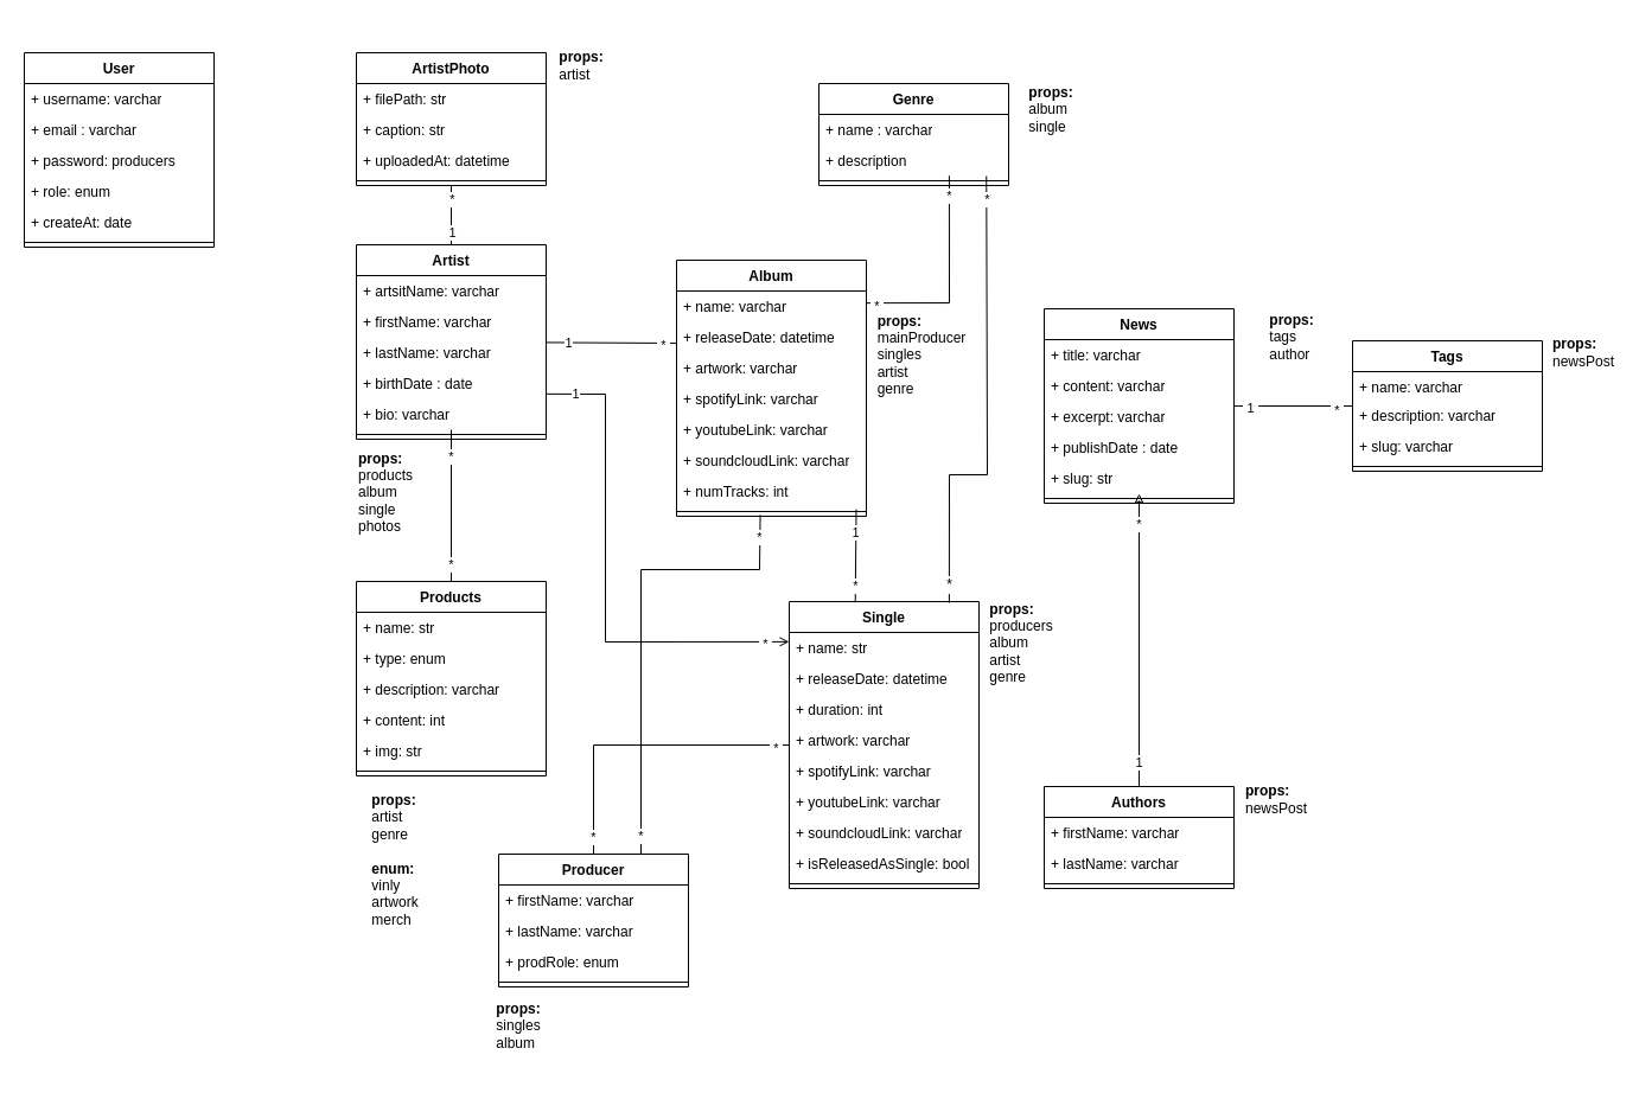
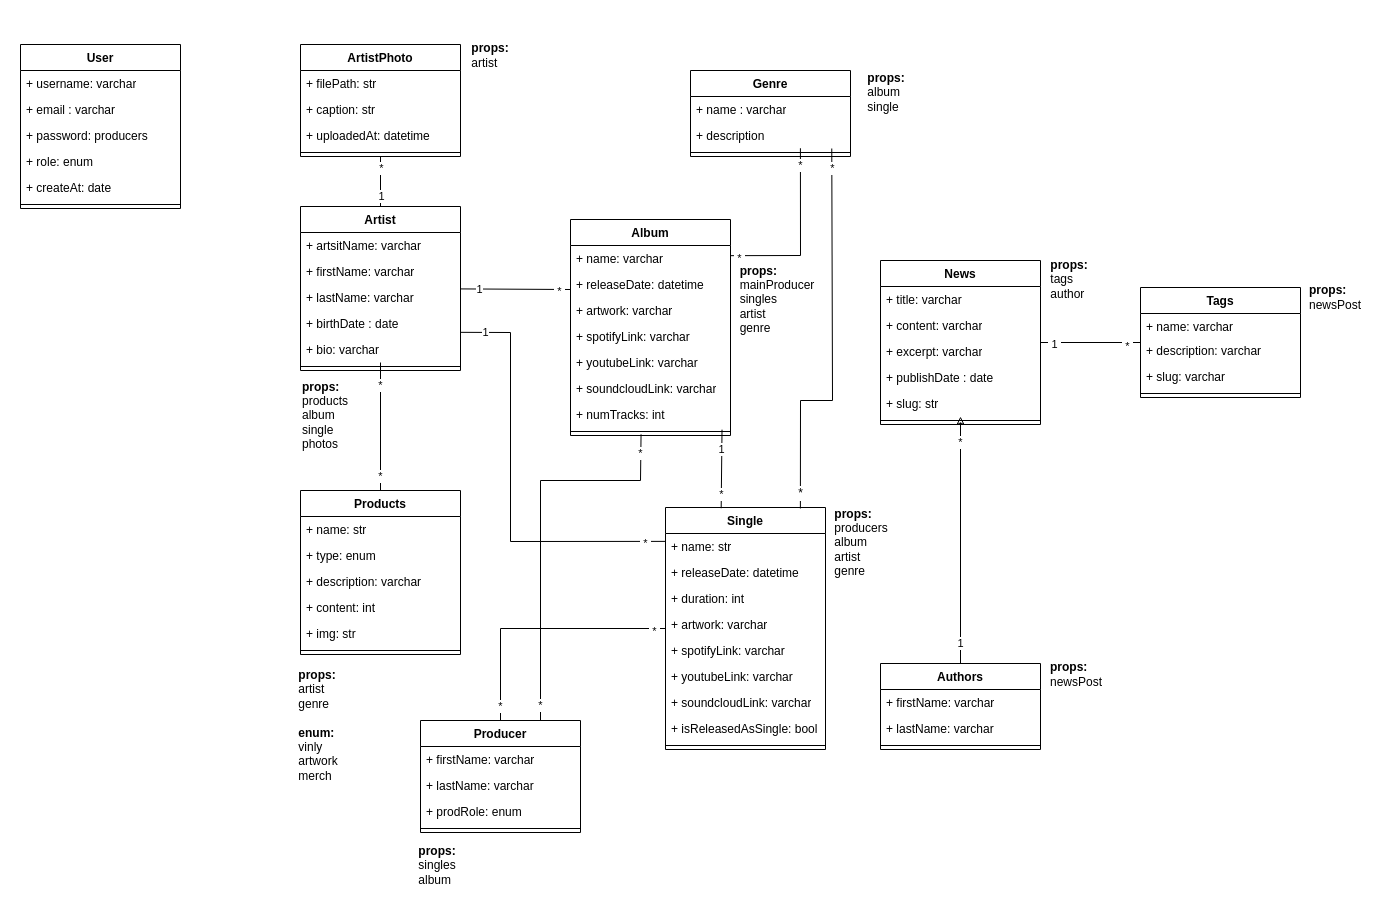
- <mxCell id="113" value="&lt;div align=&quot;left&quot;&gt;&lt;b&gt;props:&lt;/b&gt;&lt;br&gt;&lt;/div&gt;&lt;div align=&quot;left&quot;&gt;tags&lt;/div&gt;&lt;div align=&quot;left&quot;&gt;author&lt;br&gt;&lt;/div&gt;" style="text;strokeColor=none;align=center;fillColor=none;html=1;verticalAlign=middle;whiteSpace=wrap;rounded=0;" parent="1" vertex="1"><mxGeometry x="1064" y="262" width="50" height="43" as="geometry" /></mxCell>
+ <mxCell id="113" value="&lt;div align=&quot;left&quot;&gt;&lt;b&gt;props:&lt;/b&gt;&lt;br&gt;&lt;/div&gt;&lt;div align=&quot;left&quot;&gt;tags&lt;/div&gt;&lt;div align=&quot;left&quot;&gt;author&lt;br&gt;&lt;/div&gt;" style="text;strokeColor=none;align=center;fillColor=none;html=1;verticalAlign=middle;whiteSpace=wrap;rounded=0;" parent="1" vertex="1"><mxGeometry x="1044" y="257" width="50" height="43" as="geometry" /></mxCell>
- <mxCell id="63" value="" style="html=1;verticalAlign=bottom;endArrow=open;curved=0;rounded=0;endFill=0;entryX=0;entryY=0.14;entryDx=0;entryDy=0;exitX=1.003;exitY=0.84;exitDx=0;exitDy=0;exitPerimeter=0;entryPerimeter=0;" parent="1" source="6" target="45" edge="1"><mxGeometry width="80" relative="1" as="geometry"><mxPoint x="470" y="298" as="sourcePoint" /><mxPoint x="590" y="298" as="targetPoint" /><mxPoint as="offset" /><Array as="points"><mxPoint x="510" y="332" /><mxPoint x="510" y="541" /></Array></mxGeometry></mxCell>
+ <mxCell id="63" value="" style="html=1;verticalAlign=bottom;endArrow=none;curved=0;rounded=0;endFill=0;entryX=0;entryY=0.14;entryDx=0;entryDy=0;exitX=1.003;exitY=0.84;exitDx=0;exitDy=0;exitPerimeter=0;entryPerimeter=0;" parent="1" source="6" target="45" edge="1"><mxGeometry width="80" relative="1" as="geometry"><mxPoint x="470" y="298" as="sourcePoint" /><mxPoint x="590" y="298" as="targetPoint" /><mxPoint as="offset" /><Array as="points"><mxPoint x="510" y="332" /><mxPoint x="510" y="541" /></Array></mxGeometry></mxCell>
- <mxCell id="108" value="&lt;div align=&quot;left&quot;&gt;&lt;b&gt;props:&lt;/b&gt;&lt;br&gt;&lt;/div&gt;&lt;div align=&quot;left&quot;&gt;artist&lt;br&gt;genre&lt;br&gt;&lt;/div&gt;&lt;div&gt;&lt;br&gt;&lt;/div&gt;&lt;div align=&quot;left&quot;&gt;&lt;div&gt;&lt;b&gt;enum:&lt;/b&gt;&lt;br&gt;&lt;/div&gt;vinly&lt;br&gt;artwork&lt;br&gt;merch&lt;br&gt;&lt;/div&gt;" style="text;strokeColor=none;align=center;fillColor=none;html=1;verticalAlign=middle;whiteSpace=wrap;rounded=0;" parent="1" vertex="1"><mxGeometry x="283" y="670" width="100" height="110" as="geometry" /></mxCell>
+ <mxCell id="108" value="&lt;div align=&quot;left&quot;&gt;&lt;b&gt;props:&lt;/b&gt;&lt;br&gt;&lt;/div&gt;&lt;div align=&quot;left&quot;&gt;artist&lt;br&gt;genre&lt;br&gt;&lt;/div&gt;&lt;div&gt;&lt;br&gt;&lt;/div&gt;&lt;div align=&quot;left&quot;&gt;&lt;div&gt;&lt;b&gt;enum:&lt;/b&gt;&lt;br&gt;&lt;/div&gt;vinly&lt;br&gt;artwork&lt;br&gt;merch&lt;br&gt;&lt;/div&gt;" style="text;strokeColor=none;align=center;fillColor=none;html=1;verticalAlign=middle;whiteSpace=wrap;rounded=0;" parent="1" vertex="1"><mxGeometry x="268" y="670" width="100" height="110" as="geometry" /></mxCell>
